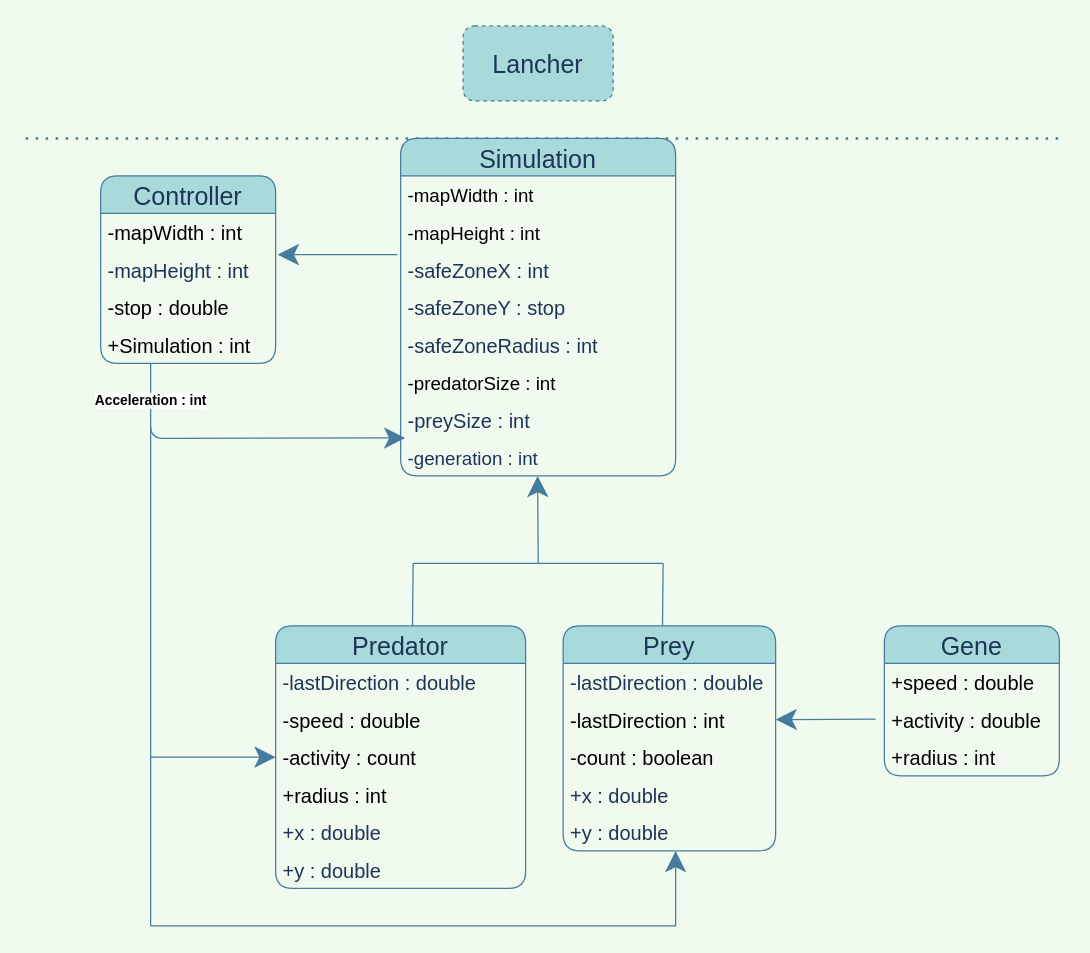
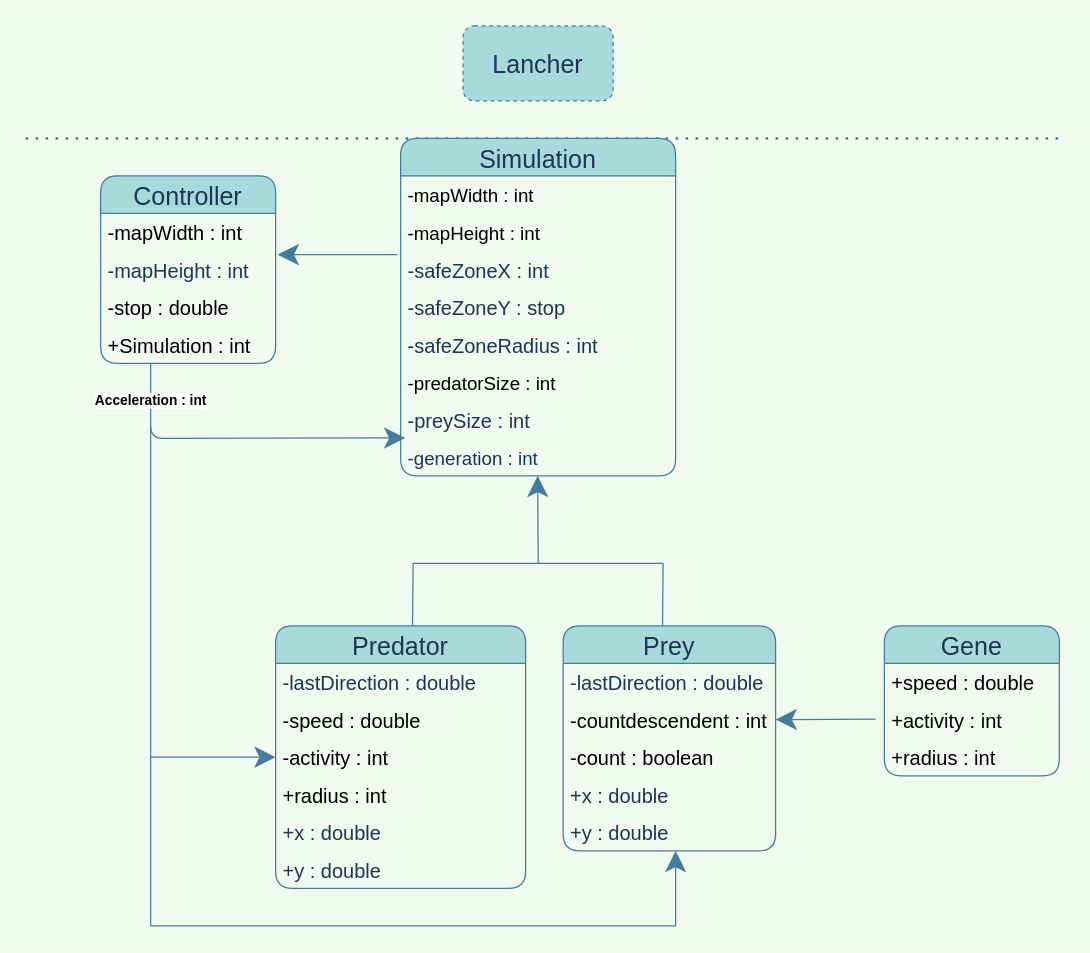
- <mxCell id="28" value="-lastDirection : int" style="text;strokeColor=none;fillColor=none;align=left;verticalAlign=middle;spacingLeft=4;spacingRight=4;overflow=hidden;points=[[0,0.5],[1,0.5]];portConstraint=eastwest;rotatable=0;fontSize=16;" vertex="1" parent="26"><mxGeometry y="60" width="170" height="30" as="geometry" /></mxCell>
+ <mxCell id="28" value="-countdescendent : int" style="text;strokeColor=none;fillColor=none;align=left;verticalAlign=middle;spacingLeft=4;spacingRight=4;overflow=hidden;points=[[0,0.5],[1,0.5]];portConstraint=eastwest;rotatable=0;fontSize=16;" vertex="1" parent="26"><mxGeometry y="60" width="170" height="30" as="geometry" /></mxCell>
- <mxCell id="17" value="+activity : double" style="text;strokeColor=none;fillColor=none;align=left;verticalAlign=middle;spacingLeft=4;spacingRight=4;overflow=hidden;points=[[0,0.5],[1,0.5]];portConstraint=eastwest;rotatable=0;fontSize=16;" vertex="1" parent="15"><mxGeometry y="60" width="140" height="30" as="geometry" /></mxCell>
+ <mxCell id="17" value="+activity : int" style="text;strokeColor=none;fillColor=none;align=left;verticalAlign=middle;spacingLeft=4;spacingRight=4;overflow=hidden;points=[[0,0.5],[1,0.5]];portConstraint=eastwest;rotatable=0;fontSize=16;" vertex="1" parent="15"><mxGeometry y="60" width="140" height="30" as="geometry" /></mxCell>
- <mxCell id="22" value="-activity : count" style="text;strokeColor=none;fillColor=none;align=left;verticalAlign=middle;spacingLeft=4;spacingRight=4;overflow=hidden;points=[[0,0.5],[1,0.5]];portConstraint=eastwest;rotatable=0;fontSize=16;" vertex="1" parent="19"><mxGeometry y="90" width="200" height="30" as="geometry" /></mxCell>
+ <mxCell id="22" value="-activity : int" style="text;strokeColor=none;fillColor=none;align=left;verticalAlign=middle;spacingLeft=4;spacingRight=4;overflow=hidden;points=[[0,0.5],[1,0.5]];portConstraint=eastwest;rotatable=0;fontSize=16;" vertex="1" parent="19"><mxGeometry y="90" width="200" height="30" as="geometry" /></mxCell>
